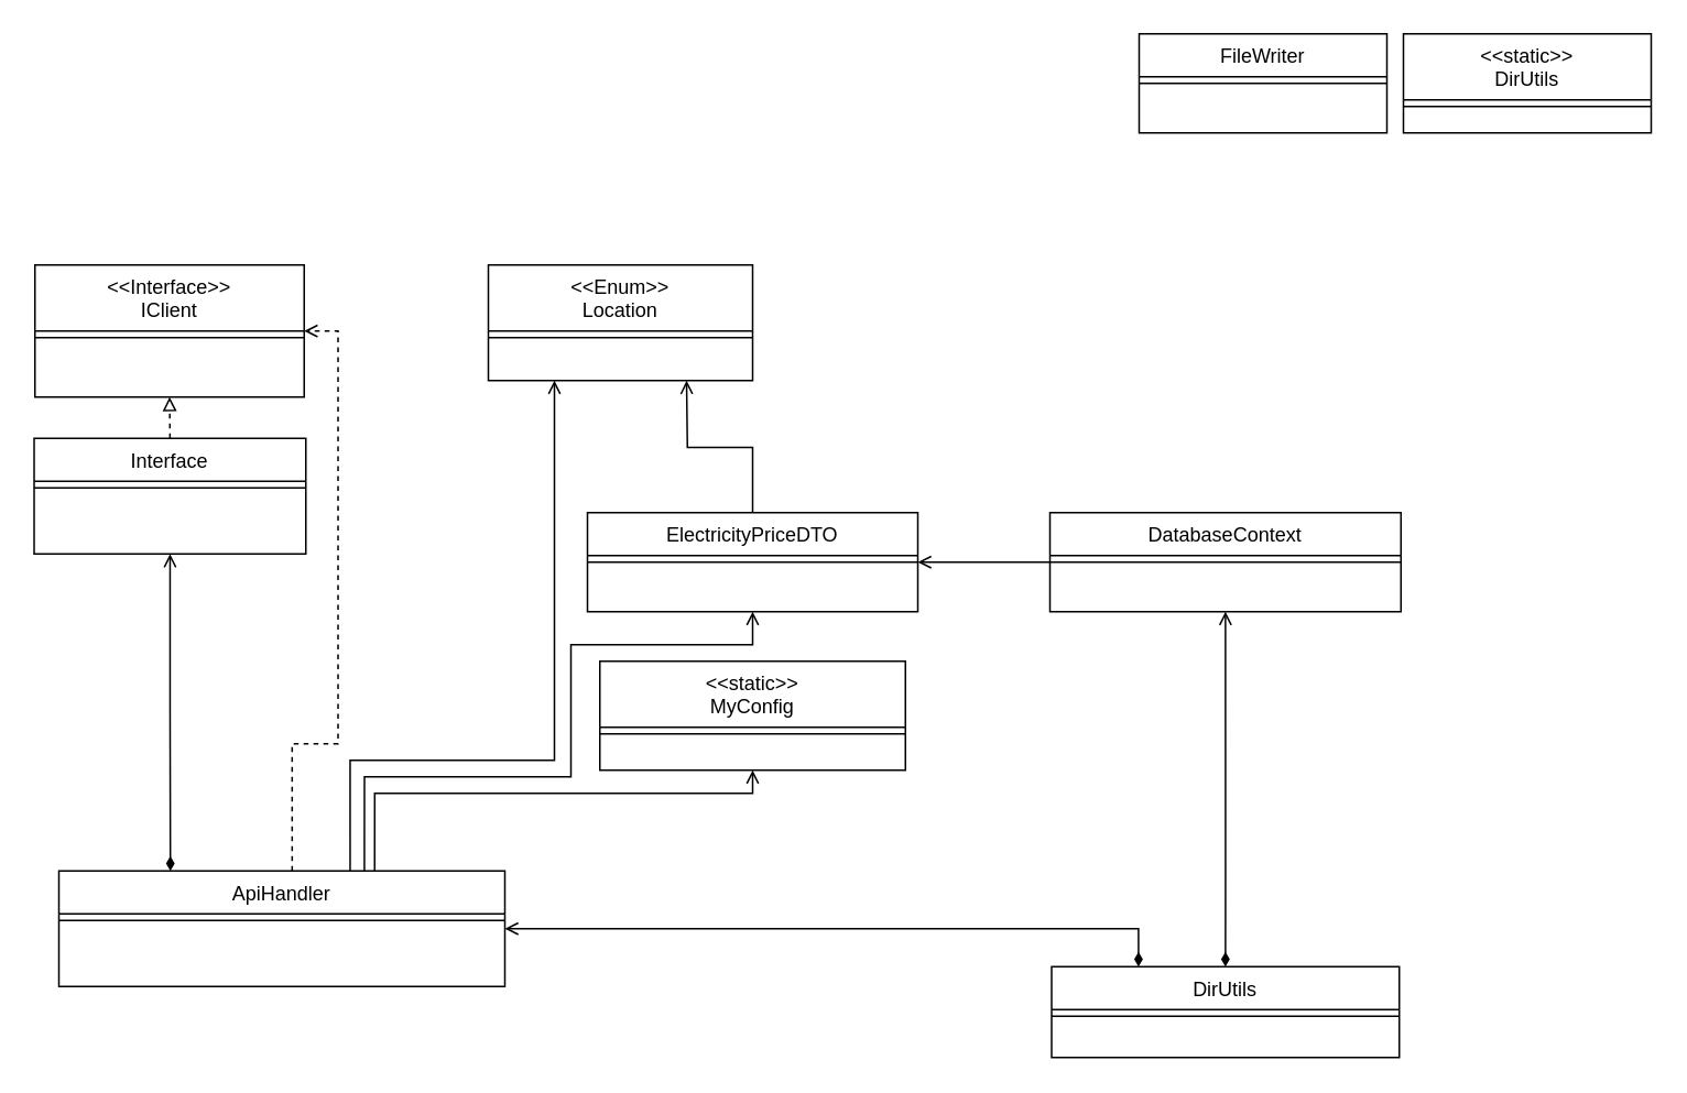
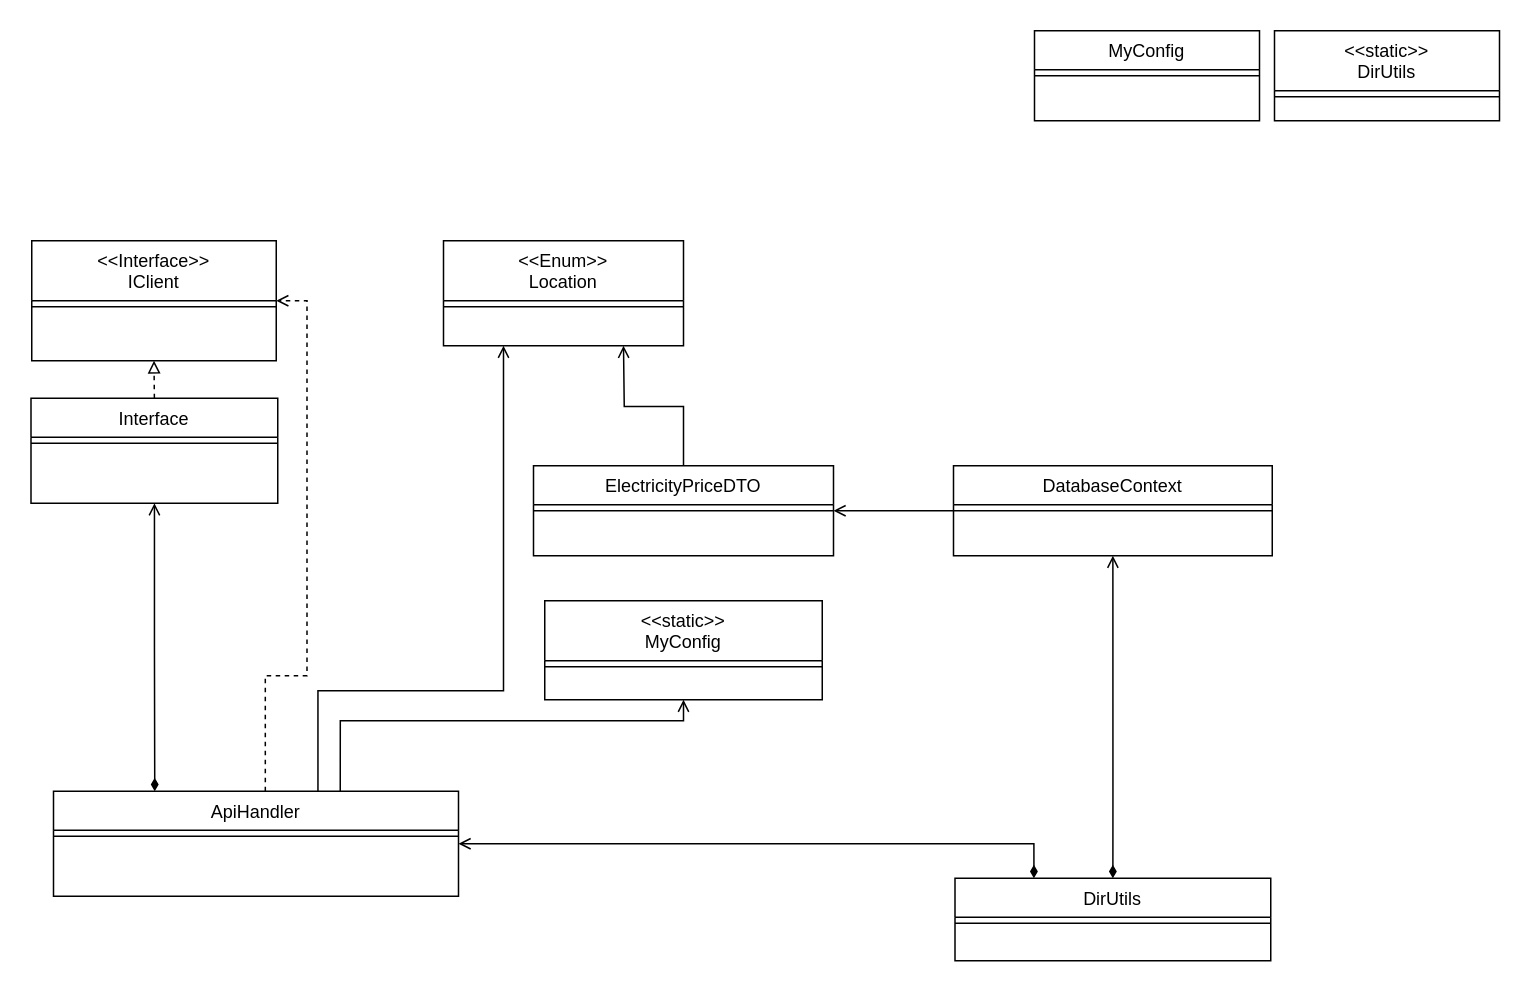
- <mxCell id="22" value="FileWriter" style="swimlane;fontStyle=0;align=center;verticalAlign=top;childLayout=stackLayout;horizontal=1;startSize=26;horizontalStack=0;resizeParent=1;resizeLast=0;collapsible=1;marginBottom=0;rounded=0;shadow=0;strokeWidth=1;" parent="1" vertex="1"><mxGeometry x="689" y="20" width="150" height="60" as="geometry"><mxRectangle x="230" y="140" width="160" height="26" as="alternateBounds" /></mxGeometry></mxCell>
+ <mxCell id="22" value="MyConfig" style="swimlane;fontStyle=0;align=center;verticalAlign=top;childLayout=stackLayout;horizontal=1;startSize=26;horizontalStack=0;resizeParent=1;resizeLast=0;collapsible=1;marginBottom=0;rounded=0;shadow=0;strokeWidth=1;" parent="1" vertex="1"><mxGeometry x="689" y="20" width="150" height="60" as="geometry"><mxRectangle x="230" y="140" width="160" height="26" as="alternateBounds" /></mxGeometry></mxCell>
- <mxCell id="3" style="edgeStyle=orthogonalEdgeStyle;rounded=0;orthogonalLoop=1;jettySize=auto;html=1;entryX=0.5;entryY=1;entryDx=0;entryDy=0;startArrow=none;startFill=0;endArrow=open;endFill=0;endSize=6;exitX=0.685;exitY=-0.001;exitDx=0;exitDy=0;exitPerimeter=0;" parent="1" source="5" target="8" edge="1"><mxGeometry relative="1" as="geometry"><Array as="points"><mxPoint x="220" y="470" /><mxPoint x="345" y="470" /><mxPoint x="345" y="390" /><mxPoint x="455" y="390" /></Array></mxGeometry></mxCell>
